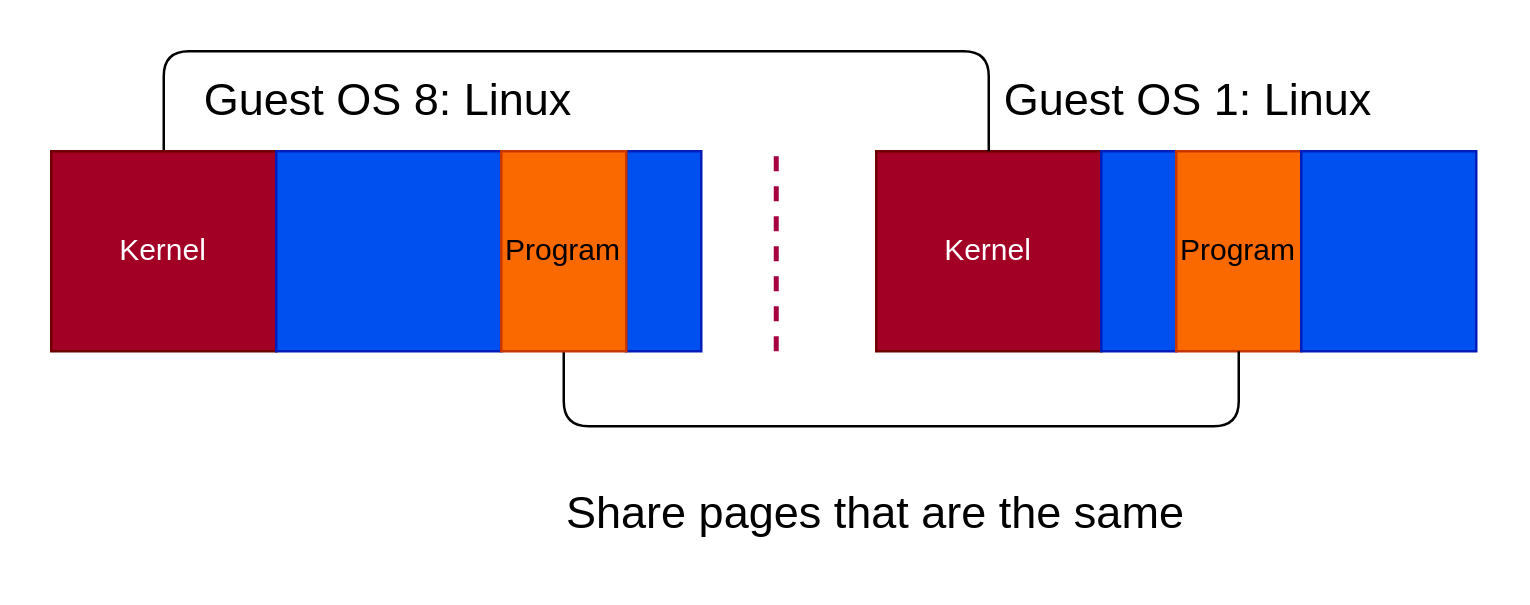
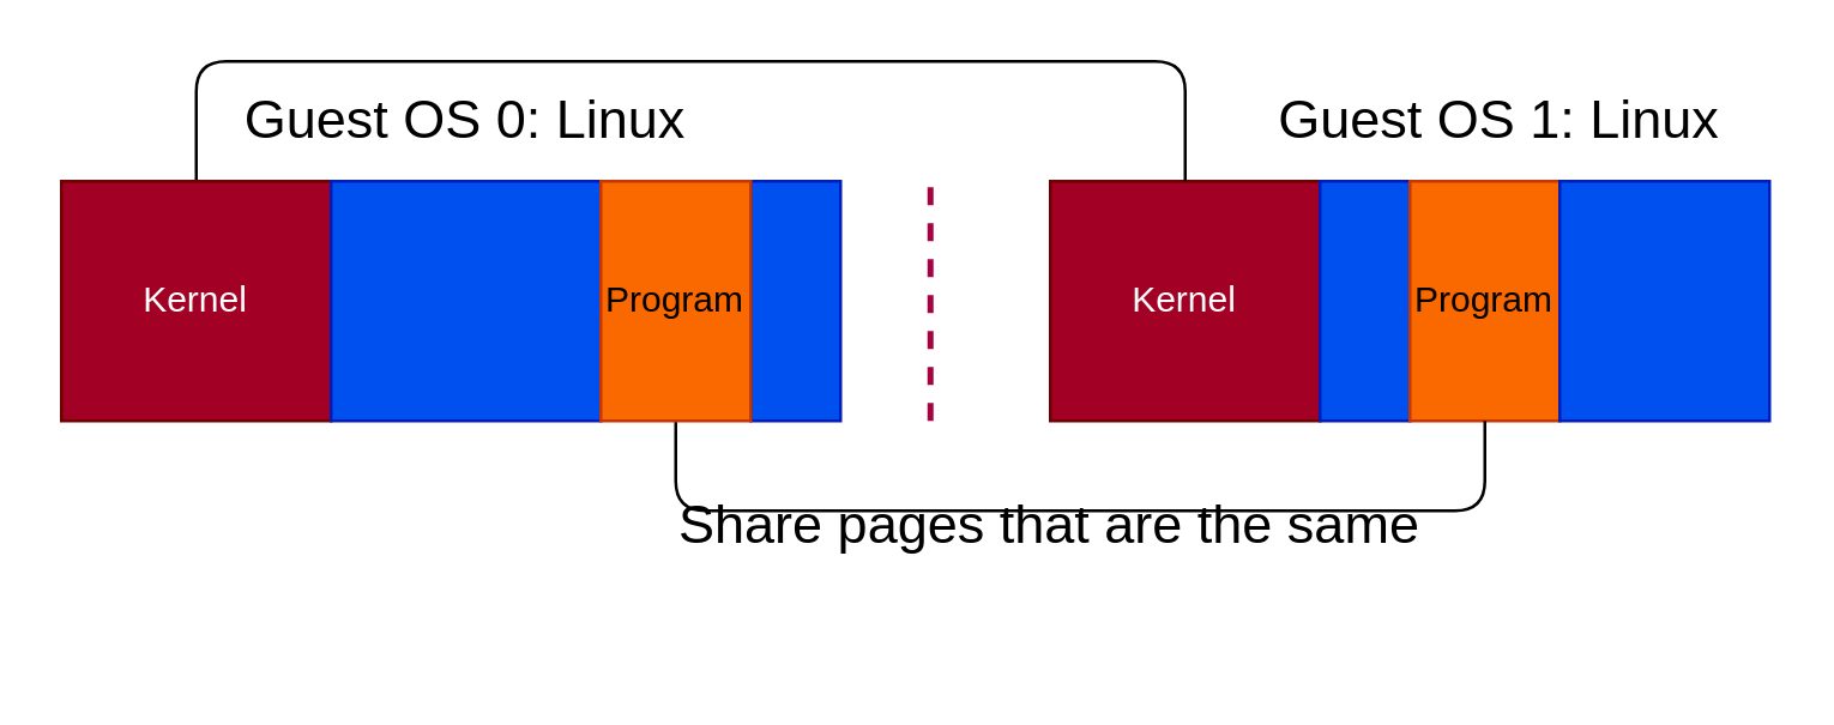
- <mxCell id="15" value="Guest OS 8: Linux" style="text;html=1;strokeColor=none;fillColor=none;align=center;verticalAlign=middle;whiteSpace=wrap;rounded=0;fontSize=18;" vertex="1" parent="1"><mxGeometry x="80" y="30" width="150" height="20" as="geometry" /></mxCell>
+ <mxCell id="15" value="Guest OS 0: Linux" style="text;html=1;strokeColor=none;fillColor=none;align=center;verticalAlign=middle;whiteSpace=wrap;rounded=0;fontSize=18;" vertex="1" parent="1"><mxGeometry x="80" y="30" width="150" height="20" as="geometry" /></mxCell>
- <mxCell id="16" value="Guest OS 1: Linux" style="text;html=1;strokeColor=none;fillColor=none;align=center;verticalAlign=middle;whiteSpace=wrap;rounded=0;fontSize=18;" vertex="1" parent="1"><mxGeometry x="400" y="30" width="150" height="20" as="geometry" /></mxCell>
+ <mxCell id="16" value="Guest OS 1: Linux" style="text;html=1;strokeColor=none;fillColor=none;align=center;verticalAlign=middle;whiteSpace=wrap;rounded=0;fontSize=18;" vertex="1" parent="1"><mxGeometry x="425" y="30" width="150" height="20" as="geometry" /></mxCell>
- <mxCell id="14" value="Share pages that are the same" style="text;html=1;strokeColor=none;fillColor=none;align=center;verticalAlign=middle;whiteSpace=wrap;rounded=0;fontSize=18;" vertex="1" parent="1"><mxGeometry x="220" y="190" width="260" height="30" as="geometry" /></mxCell>
+ <mxCell id="14" value="Share pages that are the same" style="text;html=1;strokeColor=none;fillColor=none;align=center;verticalAlign=middle;whiteSpace=wrap;rounded=0;fontSize=18;" vertex="1" parent="1"><mxGeometry x="220" y="160" width="260" height="30" as="geometry" /></mxCell>
